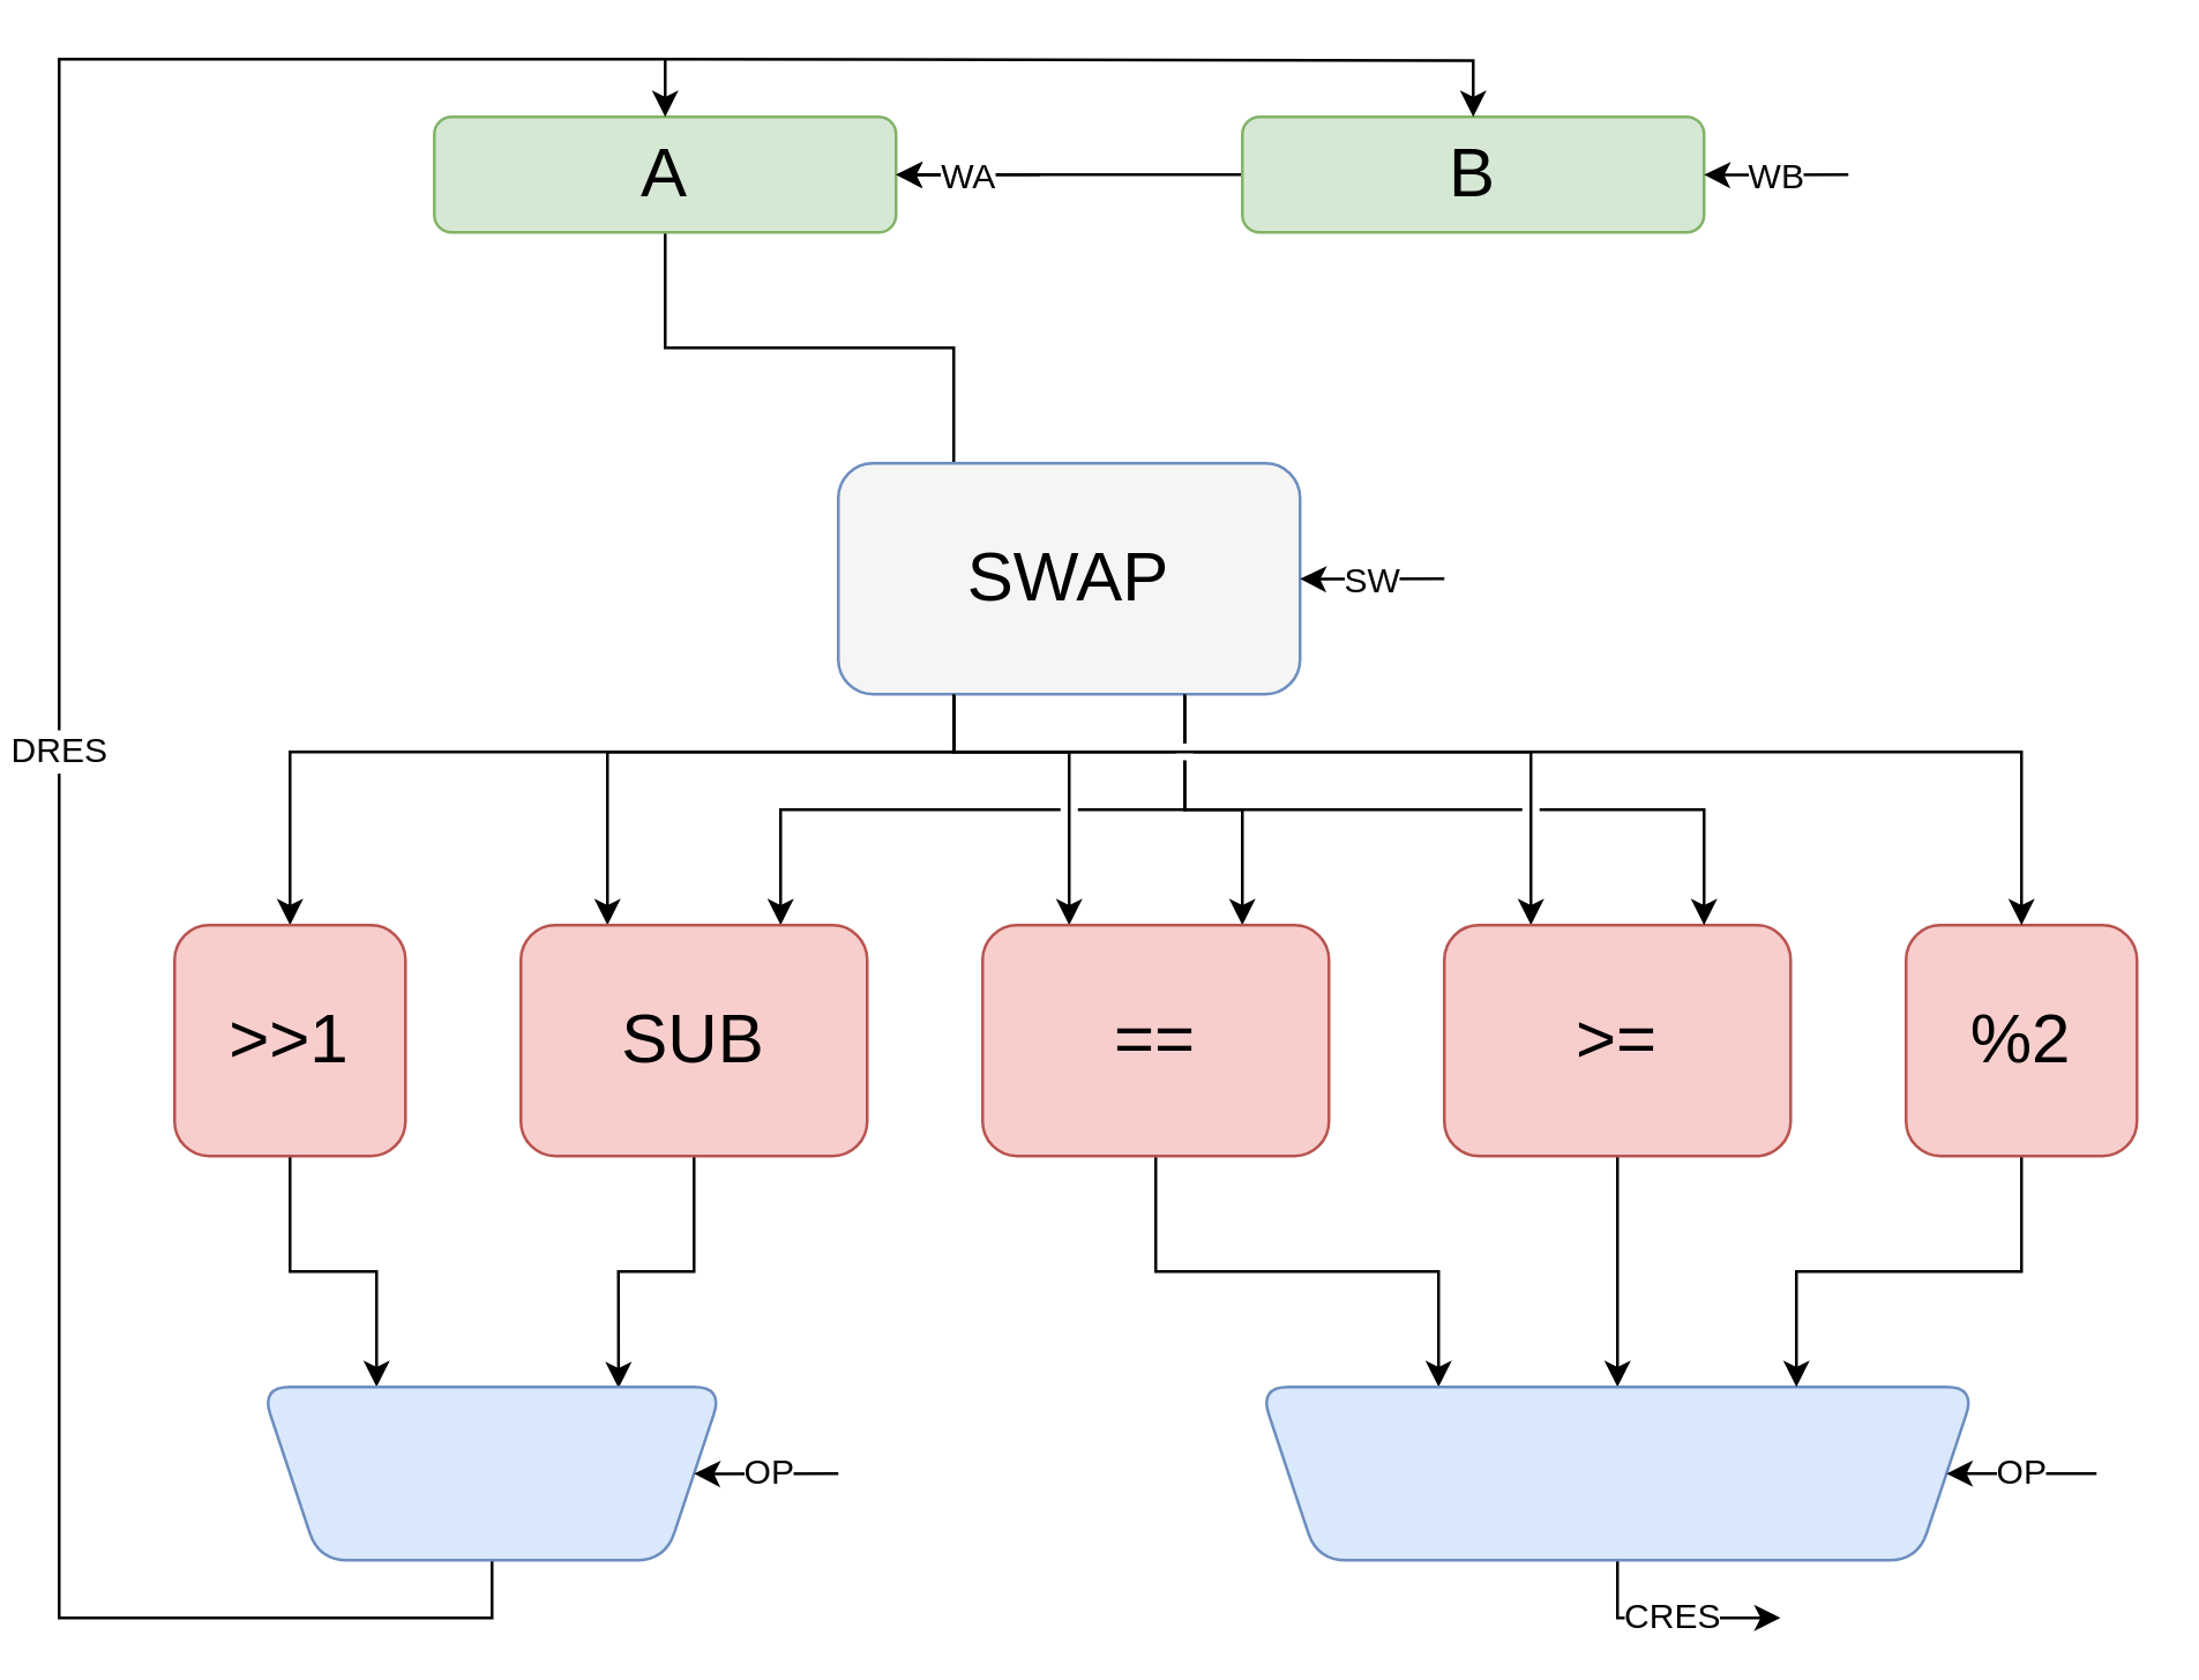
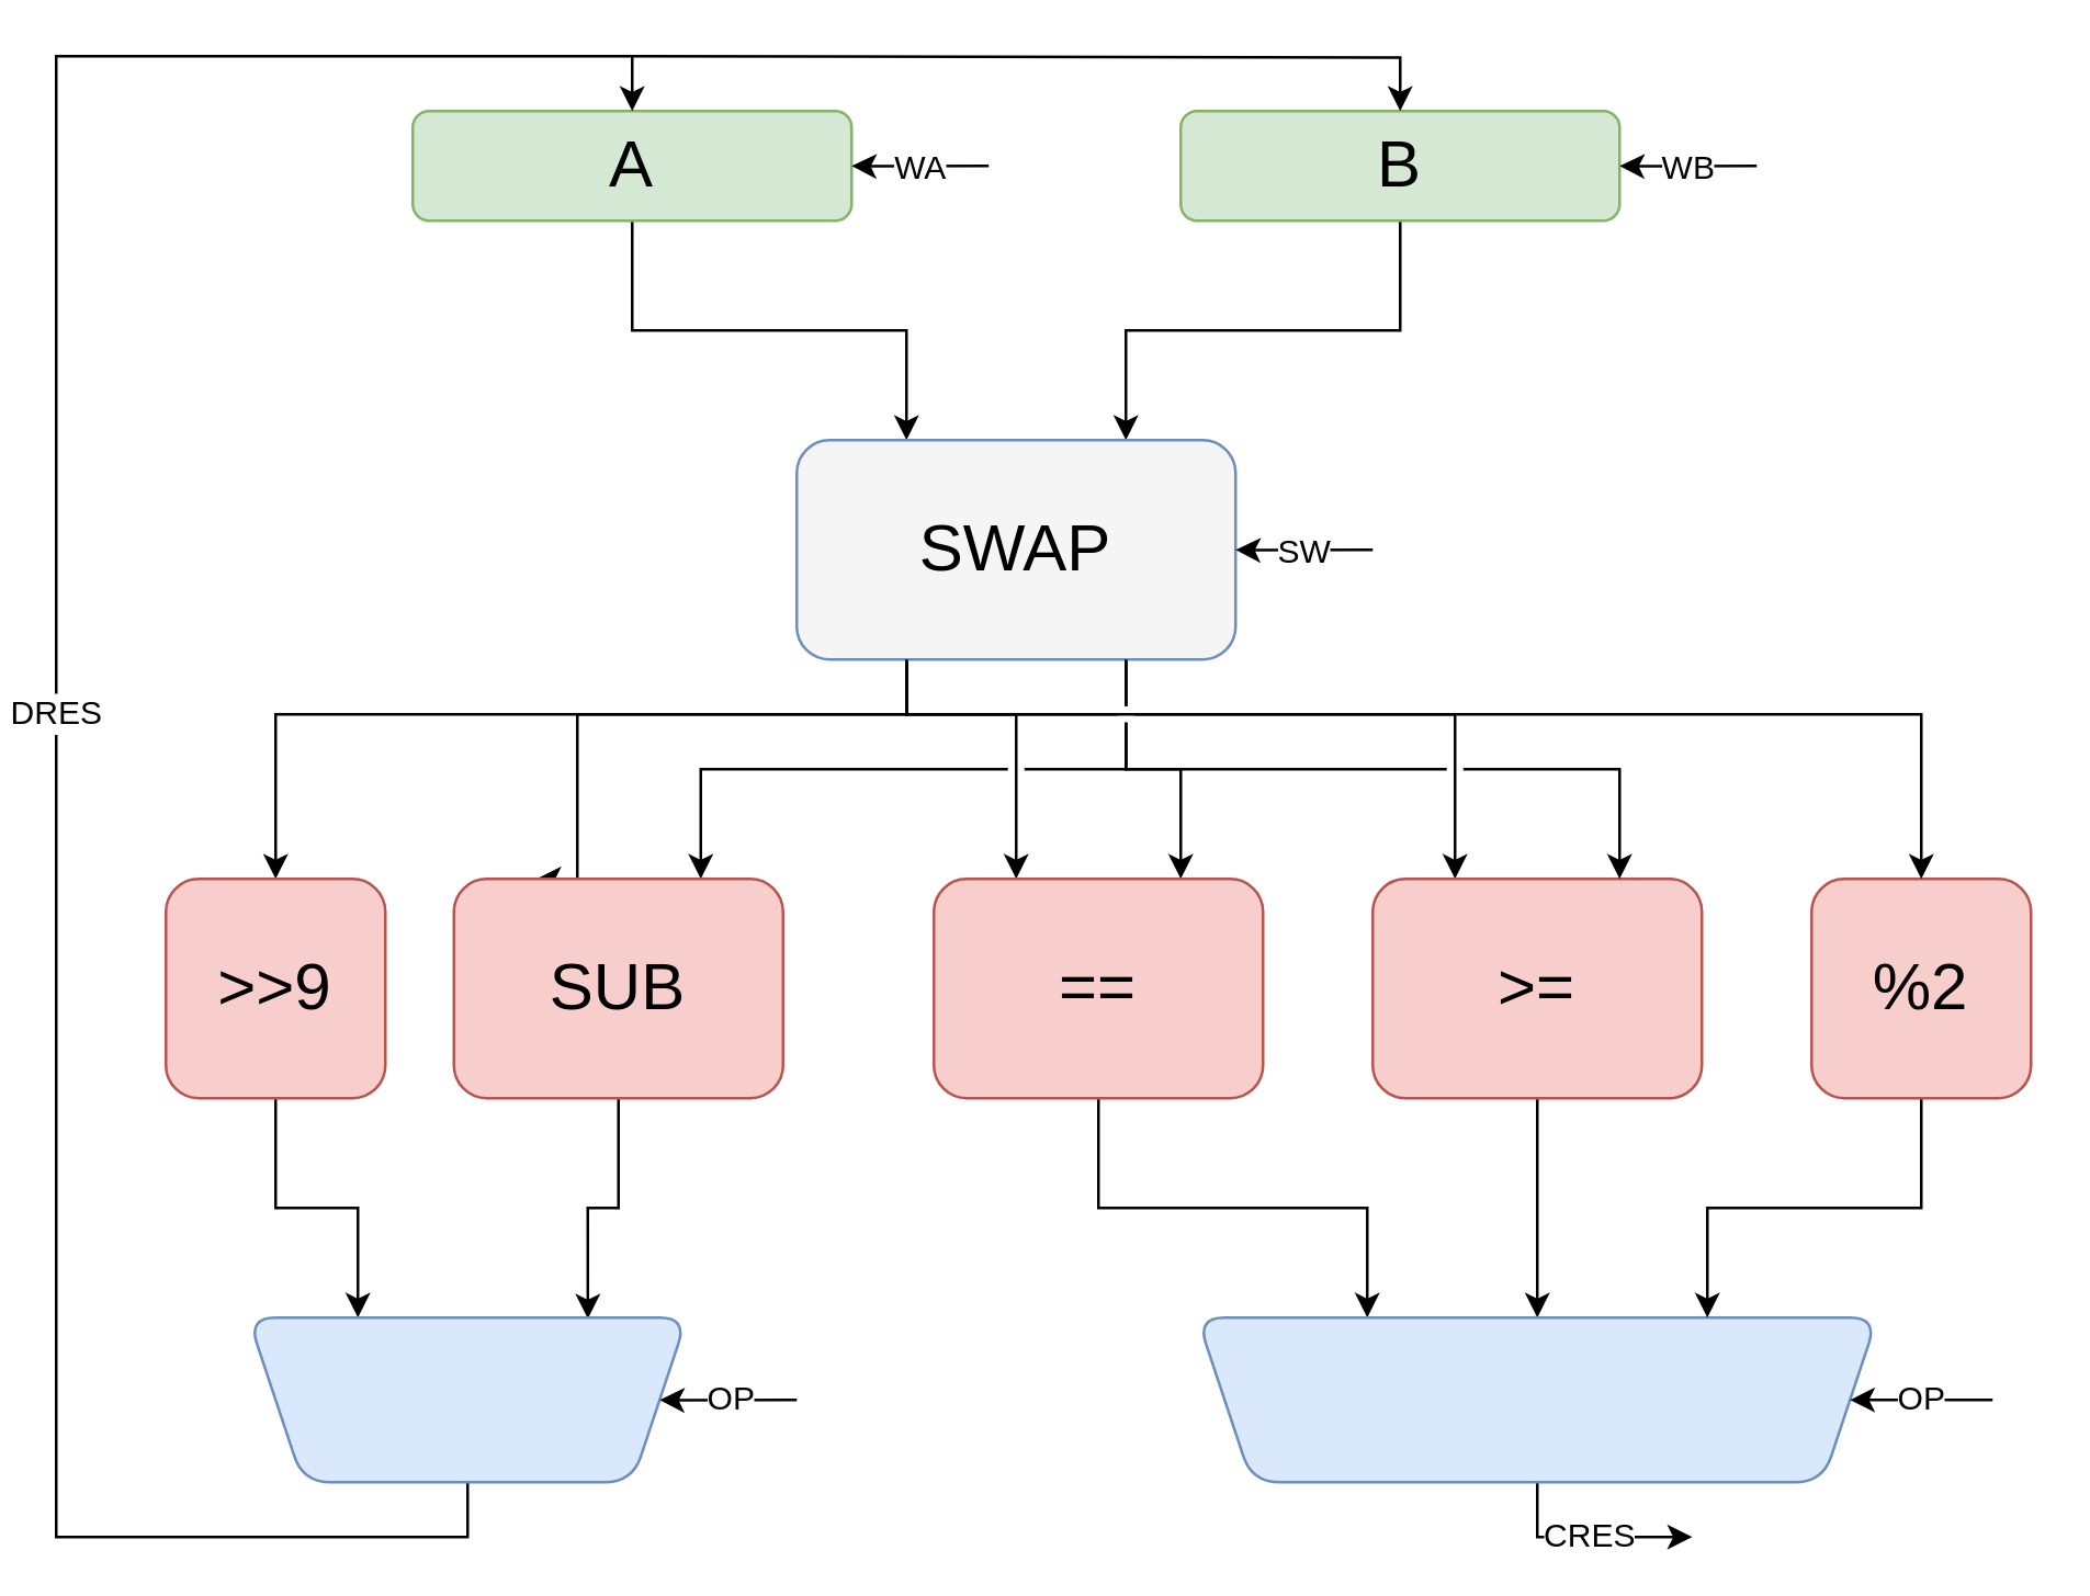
- <mxCell id="4" style="edgeStyle=orthogonalEdgeStyle;rounded=0;orthogonalLoop=1;jettySize=auto;html=1;fontFamily=Helvetica;fontSize=24;" parent="1" source="5" target="3" edge="1"><mxGeometry relative="1" as="geometry" /></mxCell>
+ <mxCell id="4" style="edgeStyle=orthogonalEdgeStyle;rounded=0;orthogonalLoop=1;jettySize=auto;html=1;entryX=0.75;entryY=0;entryDx=0;entryDy=0;fontFamily=Helvetica;fontSize=24;" parent="1" source="5" target="12" edge="1"><mxGeometry relative="1" as="geometry" /></mxCell>
- <mxCell id="2" style="edgeStyle=orthogonalEdgeStyle;rounded=0;orthogonalLoop=1;jettySize=auto;html=1;exitX=0.5;exitY=1;exitDx=0;exitDy=0;entryX=0.25;entryY=0;entryDx=0;entryDy=0;fontFamily=Helvetica;fontSize=24;fontStyle=1;endArrow=none;" parent="1" source="3" target="12" edge="1"><mxGeometry relative="1" as="geometry" /></mxCell>
+ <mxCell id="2" style="edgeStyle=orthogonalEdgeStyle;rounded=0;orthogonalLoop=1;jettySize=auto;html=1;exitX=0.5;exitY=1;exitDx=0;exitDy=0;entryX=0.25;entryY=0;entryDx=0;entryDy=0;fontFamily=Helvetica;fontSize=24;fontStyle=1" parent="1" source="3" target="12" edge="1"><mxGeometry relative="1" as="geometry" /></mxCell>
- <mxCell id="14" value="&amp;gt;&amp;gt;1" style="rounded=1;whiteSpace=wrap;html=1;fontFamily=Helvetica;fontSize=24;fillColor=#f8cecc;strokeColor=#b85450;" parent="1" vertex="1"><mxGeometry x="60" y="320" width="80" height="80" as="geometry" /></mxCell>
+ <mxCell id="14" value="&amp;gt;&amp;gt;9" style="rounded=1;whiteSpace=wrap;html=1;fontFamily=Helvetica;fontSize=24;fillColor=#f8cecc;strokeColor=#b85450;" parent="1" vertex="1"><mxGeometry x="60" y="320" width="80" height="80" as="geometry" /></mxCell>
- <mxCell id="16" value="SUB" style="rounded=1;whiteSpace=wrap;html=1;fontFamily=Helvetica;fontSize=24;fillColor=#f8cecc;strokeColor=#b85450;" parent="1" vertex="1"><mxGeometry x="180" y="320" width="120" height="80" as="geometry" /></mxCell>
+ <mxCell id="16" value="SUB" style="rounded=1;whiteSpace=wrap;html=1;fontFamily=Helvetica;fontSize=24;fillColor=#f8cecc;strokeColor=#b85450;" parent="1" vertex="1"><mxGeometry x="165" y="320" width="120" height="80" as="geometry" /></mxCell>
